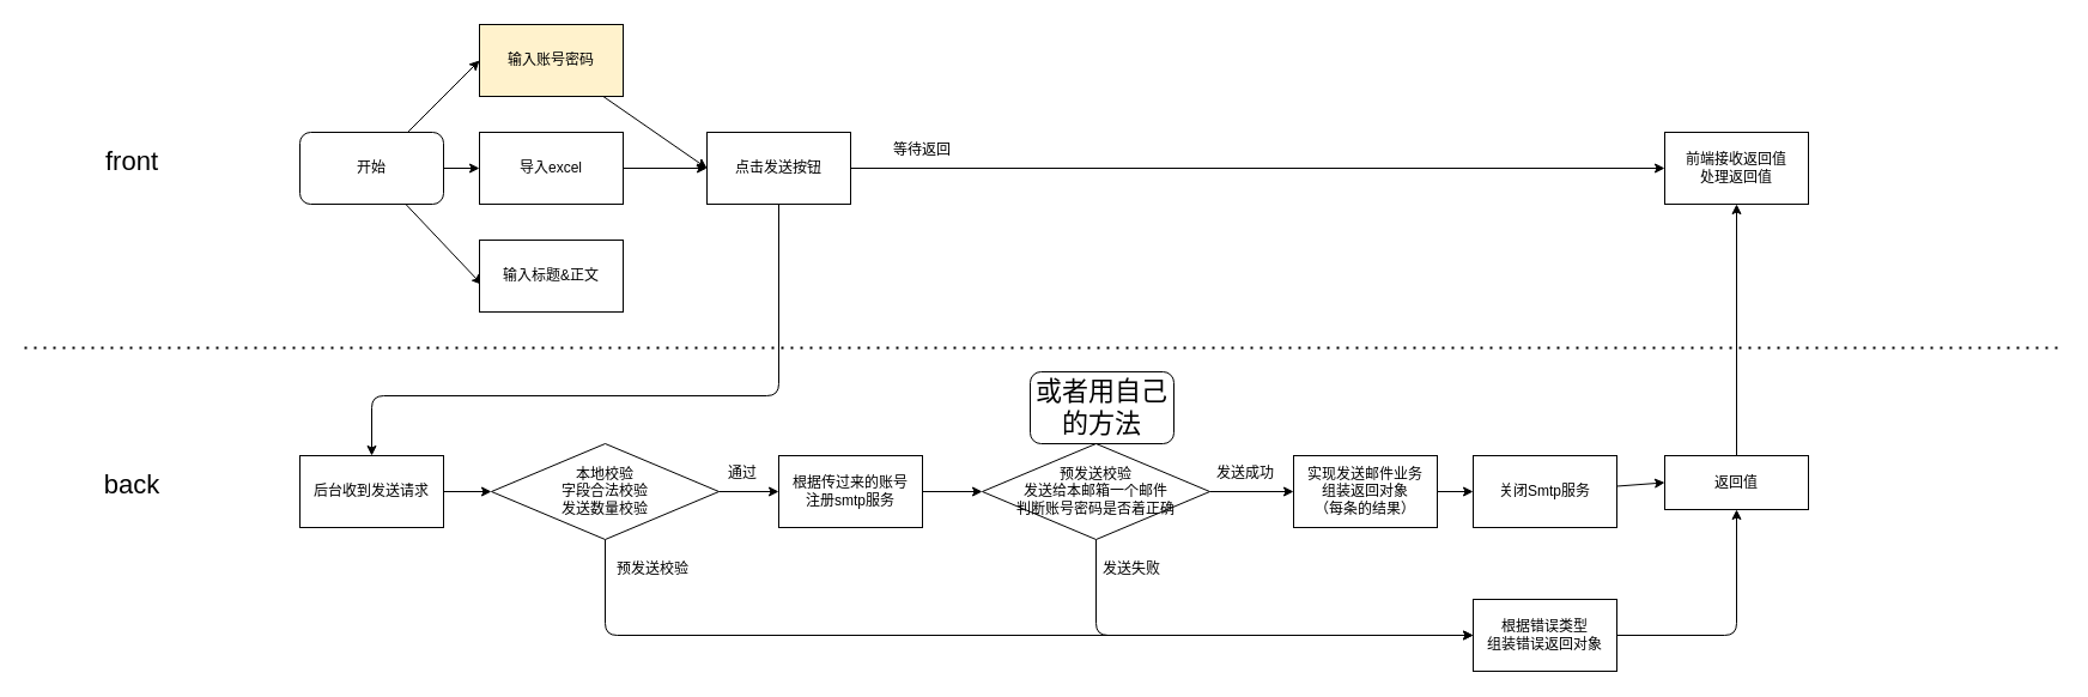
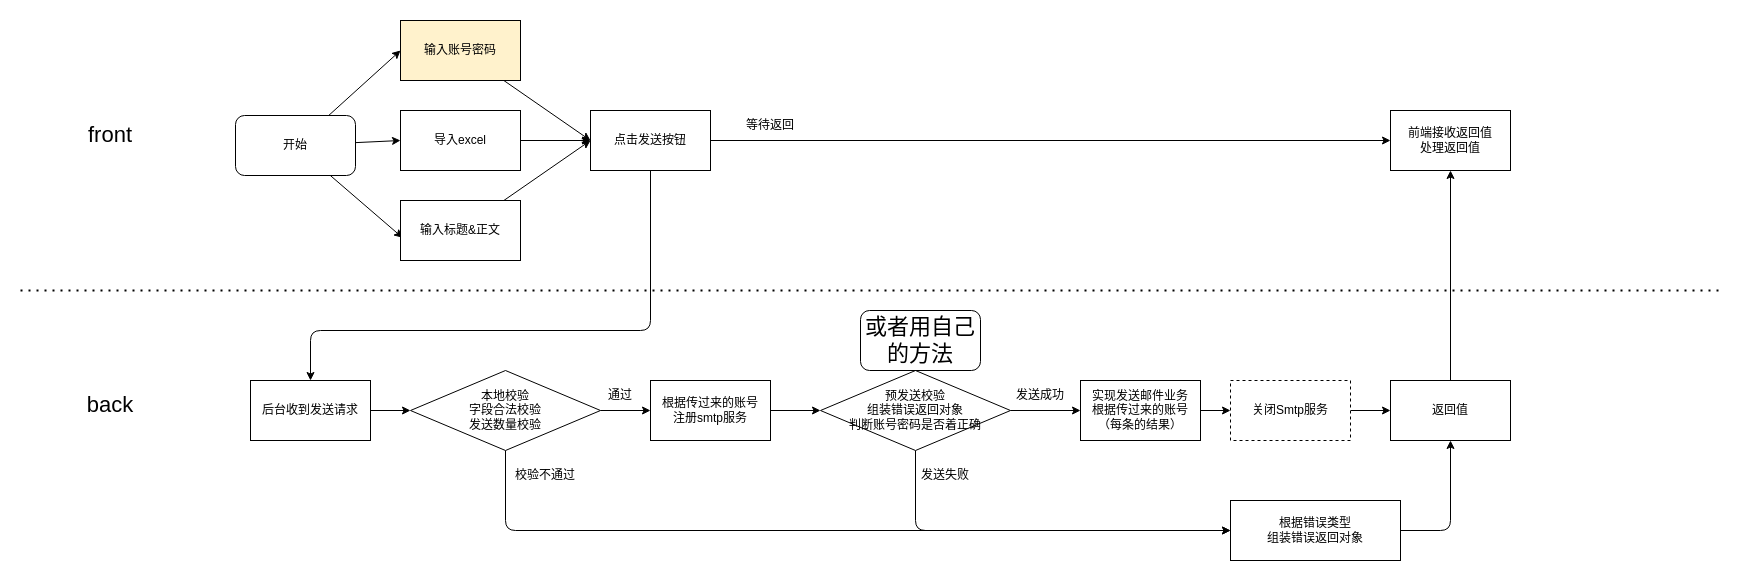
- <mxCell id="5" value="开始" style="rounded=1;whiteSpace=wrap;html=1;" parent="1" vertex="1"><mxGeometry x="250" y="110" width="120" height="60" as="geometry" /></mxCell>
+ <mxCell id="5" value="开始" style="rounded=1;whiteSpace=wrap;html=1;" parent="1" vertex="1"><mxGeometry x="235" y="115" width="120" height="60" as="geometry" /></mxCell>
+ <mxCell id="13" style="edgeStyle=none;html=1;entryX=0;entryY=0.5;entryDx=0;entryDy=0;" edge="1" parent="1" source="14" target="10"><mxGeometry relative="1" as="geometry" /></mxCell>
- <mxCell id="35" value="返回值" style="rounded=0;whiteSpace=wrap;html=1;" vertex="1" parent="1"><mxGeometry x="1390" y="380" width="120" height="45" as="geometry" /></mxCell>
+ <mxCell id="35" value="返回值" style="rounded=0;whiteSpace=wrap;html=1;" vertex="1" parent="1"><mxGeometry x="1390" y="380" width="120" height="60" as="geometry" /></mxCell>
- <mxCell id="22" value="预发送校验&lt;br&gt;发送给本邮箱一个邮件&lt;br&gt;判断账号密码是否着正确" style="rhombus;whiteSpace=wrap;html=1;" vertex="1" parent="1"><mxGeometry x="820" y="370" width="190" height="80" as="geometry" /></mxCell>
+ <mxCell id="22" value="预发送校验&lt;br&gt;组装错误返回对象&lt;br&gt;判断账号密码是否着正确" style="rhombus;whiteSpace=wrap;html=1;" vertex="1" parent="1"><mxGeometry x="820" y="370" width="190" height="80" as="geometry" /></mxCell>
- <mxCell id="27" value="实现发送邮件业务&lt;br&gt;组装返回对象&lt;br&gt;（每条的结果）" style="rounded=0;whiteSpace=wrap;html=1;" vertex="1" parent="1"><mxGeometry x="1080" y="380" width="120" height="60" as="geometry" /></mxCell>
+ <mxCell id="27" value="实现发送邮件业务&lt;br&gt;根据传过来的账号&lt;br&gt;（每条的结果）" style="rounded=0;whiteSpace=wrap;html=1;" vertex="1" parent="1"><mxGeometry x="1080" y="380" width="120" height="60" as="geometry" /></mxCell>
- <mxCell id="39" value="关闭Smtp服务" style="rounded=0;whiteSpace=wrap;html=1;" vertex="1" parent="1"><mxGeometry x="1230" y="380" width="120" height="60" as="geometry" /></mxCell>
+ <mxCell id="39" value="关闭Smtp服务" style="rounded=0;whiteSpace=wrap;html=1;dashed=1;" vertex="1" parent="1"><mxGeometry x="1230" y="380" width="120" height="60" as="geometry" /></mxCell>
- <mxCell id="36" value="预发送校验" style="text;html=1;strokeColor=none;fillColor=none;align=center;verticalAlign=middle;whiteSpace=wrap;rounded=0;" vertex="1" parent="1"><mxGeometry x="510" y="460" width="70" height="30" as="geometry" /></mxCell>
+ <mxCell id="36" value="校验不通过" style="text;html=1;strokeColor=none;fillColor=none;align=center;verticalAlign=middle;whiteSpace=wrap;rounded=0;" vertex="1" parent="1"><mxGeometry x="510" y="460" width="70" height="30" as="geometry" /></mxCell>
- <mxCell id="33" value="根据错误类型&lt;br&gt;组装错误返回对象" style="rounded=0;whiteSpace=wrap;html=1;" vertex="1" parent="1"><mxGeometry x="1230" y="500" width="120" height="60" as="geometry" /></mxCell>
+ <mxCell id="33" value="根据错误类型&lt;br&gt;组装错误返回对象" style="rounded=0;whiteSpace=wrap;html=1;" vertex="1" parent="1"><mxGeometry x="1230" y="500" width="170" height="60" as="geometry" /></mxCell>
